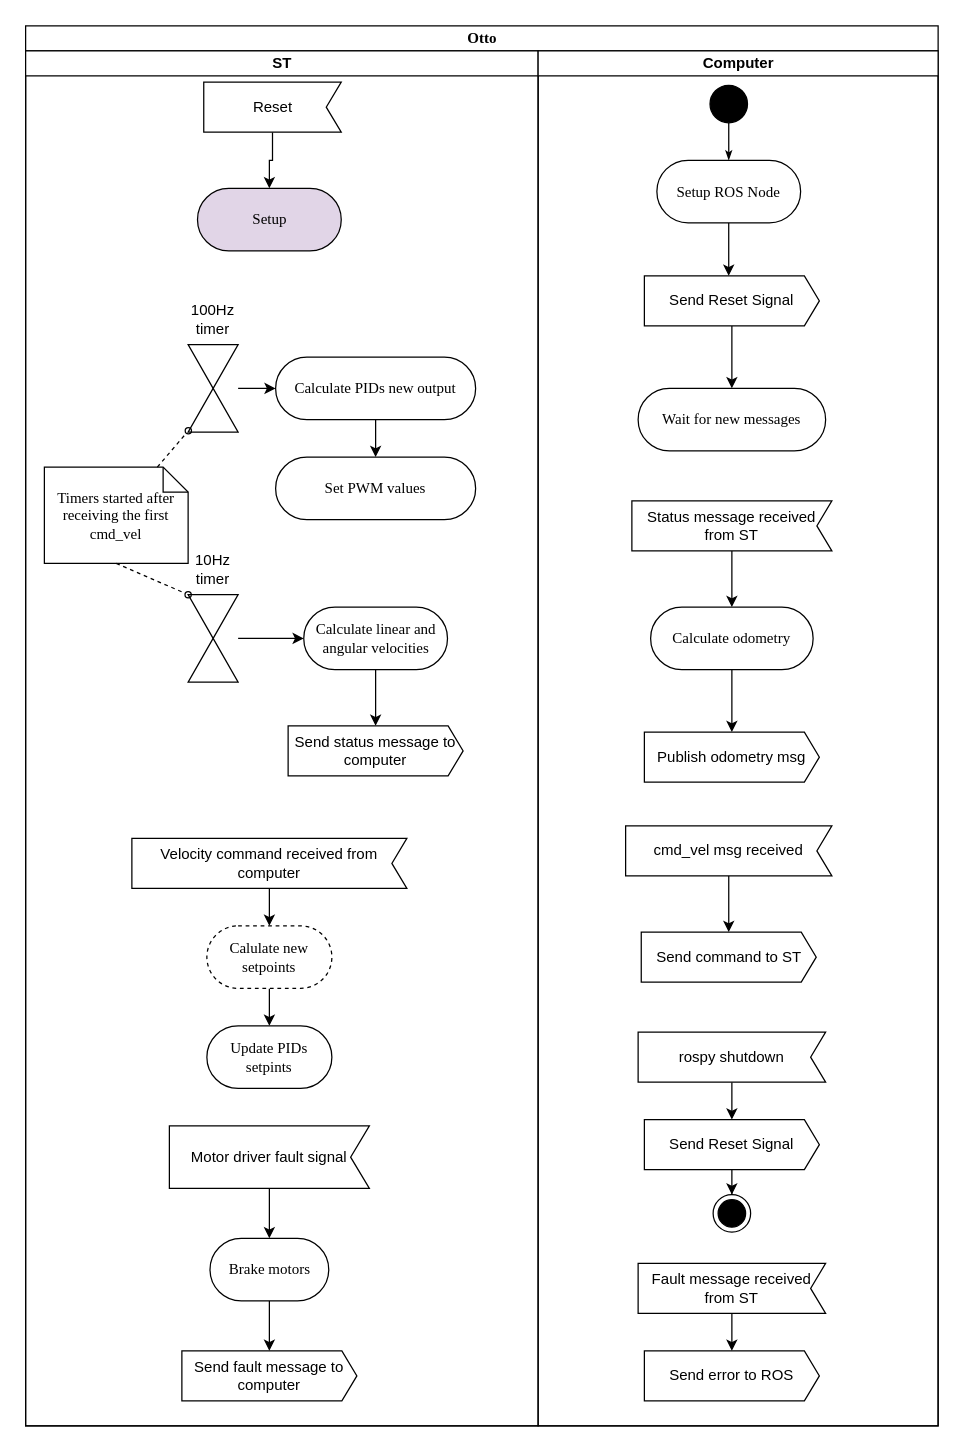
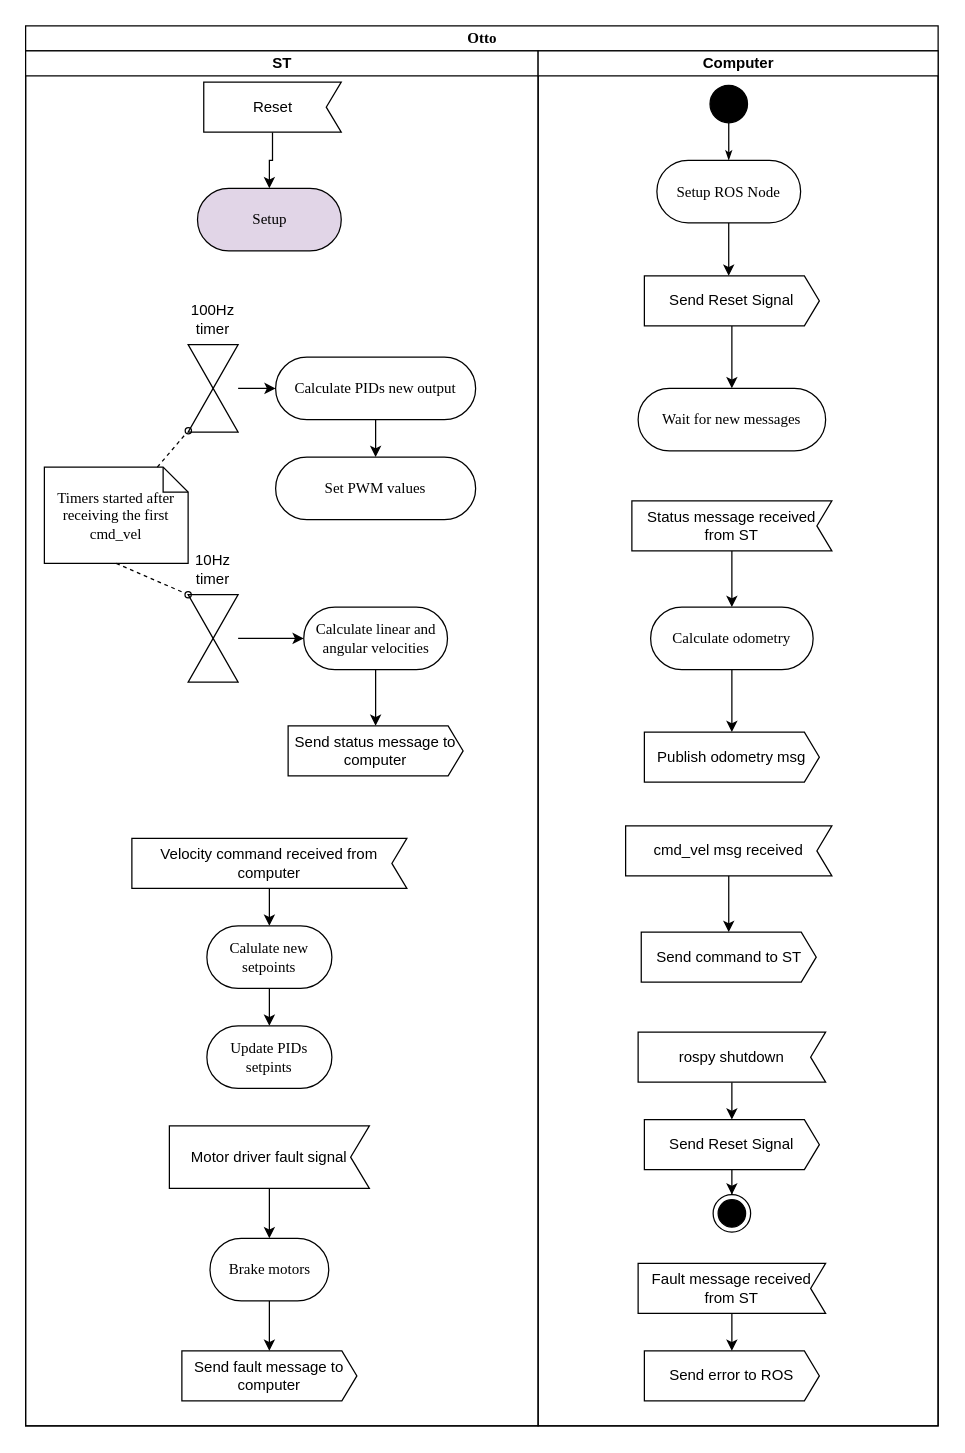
- <mxCell id="21" value="Calulate new setpoints" style="rounded=1;whiteSpace=wrap;html=1;shadow=0;comic=0;labelBackgroundColor=none;strokeWidth=1;fontFamily=Verdana;fontSize=12;align=center;arcSize=50;dashed=1;" parent="3" vertex="1"><mxGeometry x="145" y="700" width="100" height="50" as="geometry" /></mxCell>
+ <mxCell id="21" value="Calulate new setpoints" style="rounded=1;whiteSpace=wrap;html=1;shadow=0;comic=0;labelBackgroundColor=none;strokeWidth=1;fontFamily=Verdana;fontSize=12;align=center;arcSize=50;" parent="3" vertex="1"><mxGeometry x="145" y="700" width="100" height="50" as="geometry" /></mxCell>
